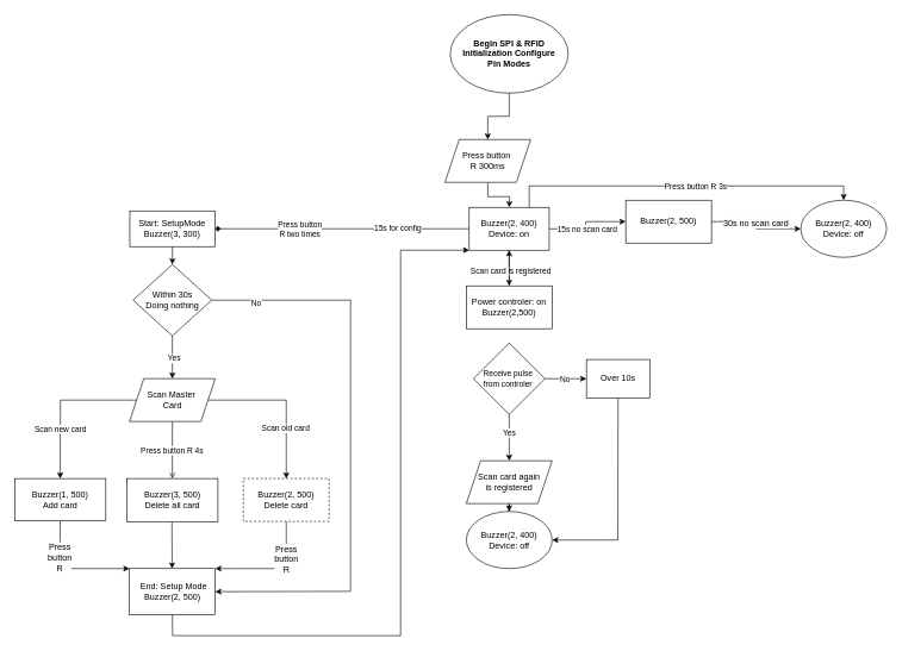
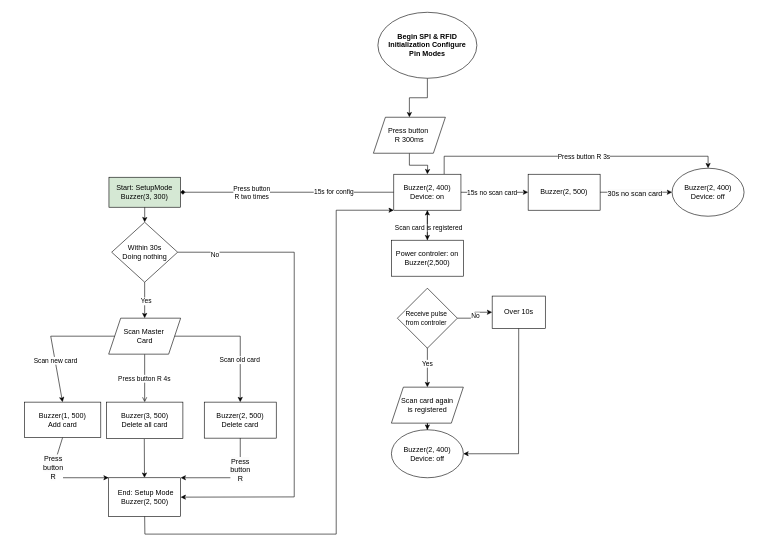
- <mxCell id="5" value="Buzzer(2, 500)" style="rounded=0;whiteSpace=wrap;html=1;" parent="1" vertex="1"><mxGeometry x="875" y="280" width="120" height="60" as="geometry" /></mxCell>
+ <mxCell id="5" value="Buzzer(2, 500)" style="rounded=0;whiteSpace=wrap;html=1;" parent="1" vertex="1"><mxGeometry x="880" y="290" width="120" height="60" as="geometry" /></mxCell>
- <mxCell id="50" value="&lt;div style=&quot;&quot;&gt;&lt;div style=&quot;&quot;&gt;Start:&amp;nbsp;&lt;span style=&quot;background-color: initial;&quot;&gt;SetupMode&lt;/span&gt;&lt;/div&gt;&lt;div style=&quot;&quot;&gt;Buzzer(3, 300)&lt;/div&gt;&lt;/div&gt;" style="rounded=0;whiteSpace=wrap;html=1;align=center;" parent="1" vertex="1"><mxGeometry x="181.1" y="295" width="119.07" height="50" as="geometry" /></mxCell>
+ <mxCell id="50" value="&lt;div style=&quot;&quot;&gt;&lt;div style=&quot;&quot;&gt;Start:&amp;nbsp;&lt;span style=&quot;background-color: initial;&quot;&gt;SetupMode&lt;/span&gt;&lt;/div&gt;&lt;div style=&quot;&quot;&gt;Buzzer(3, 300)&lt;/div&gt;&lt;/div&gt;" style="rounded=0;whiteSpace=wrap;html=1;align=center;fillColor=#d5e8d4;" parent="1" vertex="1"><mxGeometry x="181.1" y="295" width="119.07" height="50" as="geometry" /></mxCell>
- <mxCell id="39" value="Over 10s" style="rounded=0;whiteSpace=wrap;html=1;" parent="1" vertex="1"><mxGeometry x="820" y="503.15" width="88.57" height="53.72" as="geometry" /></mxCell>
+ <mxCell id="39" value="Over 10s" style="rounded=0;whiteSpace=wrap;html=1;" parent="1" vertex="1"><mxGeometry x="820" y="493.15" width="88.57" height="53.72" as="geometry" /></mxCell>
- <mxCell id="19" value="&lt;div&gt;Buzzer(1, 500)&lt;/div&gt;Add card" style="rounded=0;whiteSpace=wrap;html=1;" parent="1" vertex="1"><mxGeometry x="20" y="669.95" width="127.5" height="59.26" as="geometry" /></mxCell>
+ <mxCell id="19" value="&lt;div&gt;Buzzer(1, 500)&lt;/div&gt;Add card" style="rounded=0;whiteSpace=wrap;html=1;" parent="1" vertex="1"><mxGeometry x="40" y="669.95" width="127.5" height="59.26" as="geometry" /></mxCell>
- <mxCell id="23" value="Buzzer(2, 500)&lt;div&gt;Delete card&lt;/div&gt;" style="rounded=0;whiteSpace=wrap;html=1;dashed=1;" parent="1" vertex="1"><mxGeometry x="340" y="669.95" width="120" height="60.05" as="geometry" /></mxCell>
+ <mxCell id="23" value="Buzzer(2, 500)&lt;div&gt;Delete card&lt;/div&gt;" style="rounded=0;whiteSpace=wrap;html=1;" parent="1" vertex="1"><mxGeometry x="340" y="669.95" width="120" height="60.05" as="geometry" /></mxCell>
